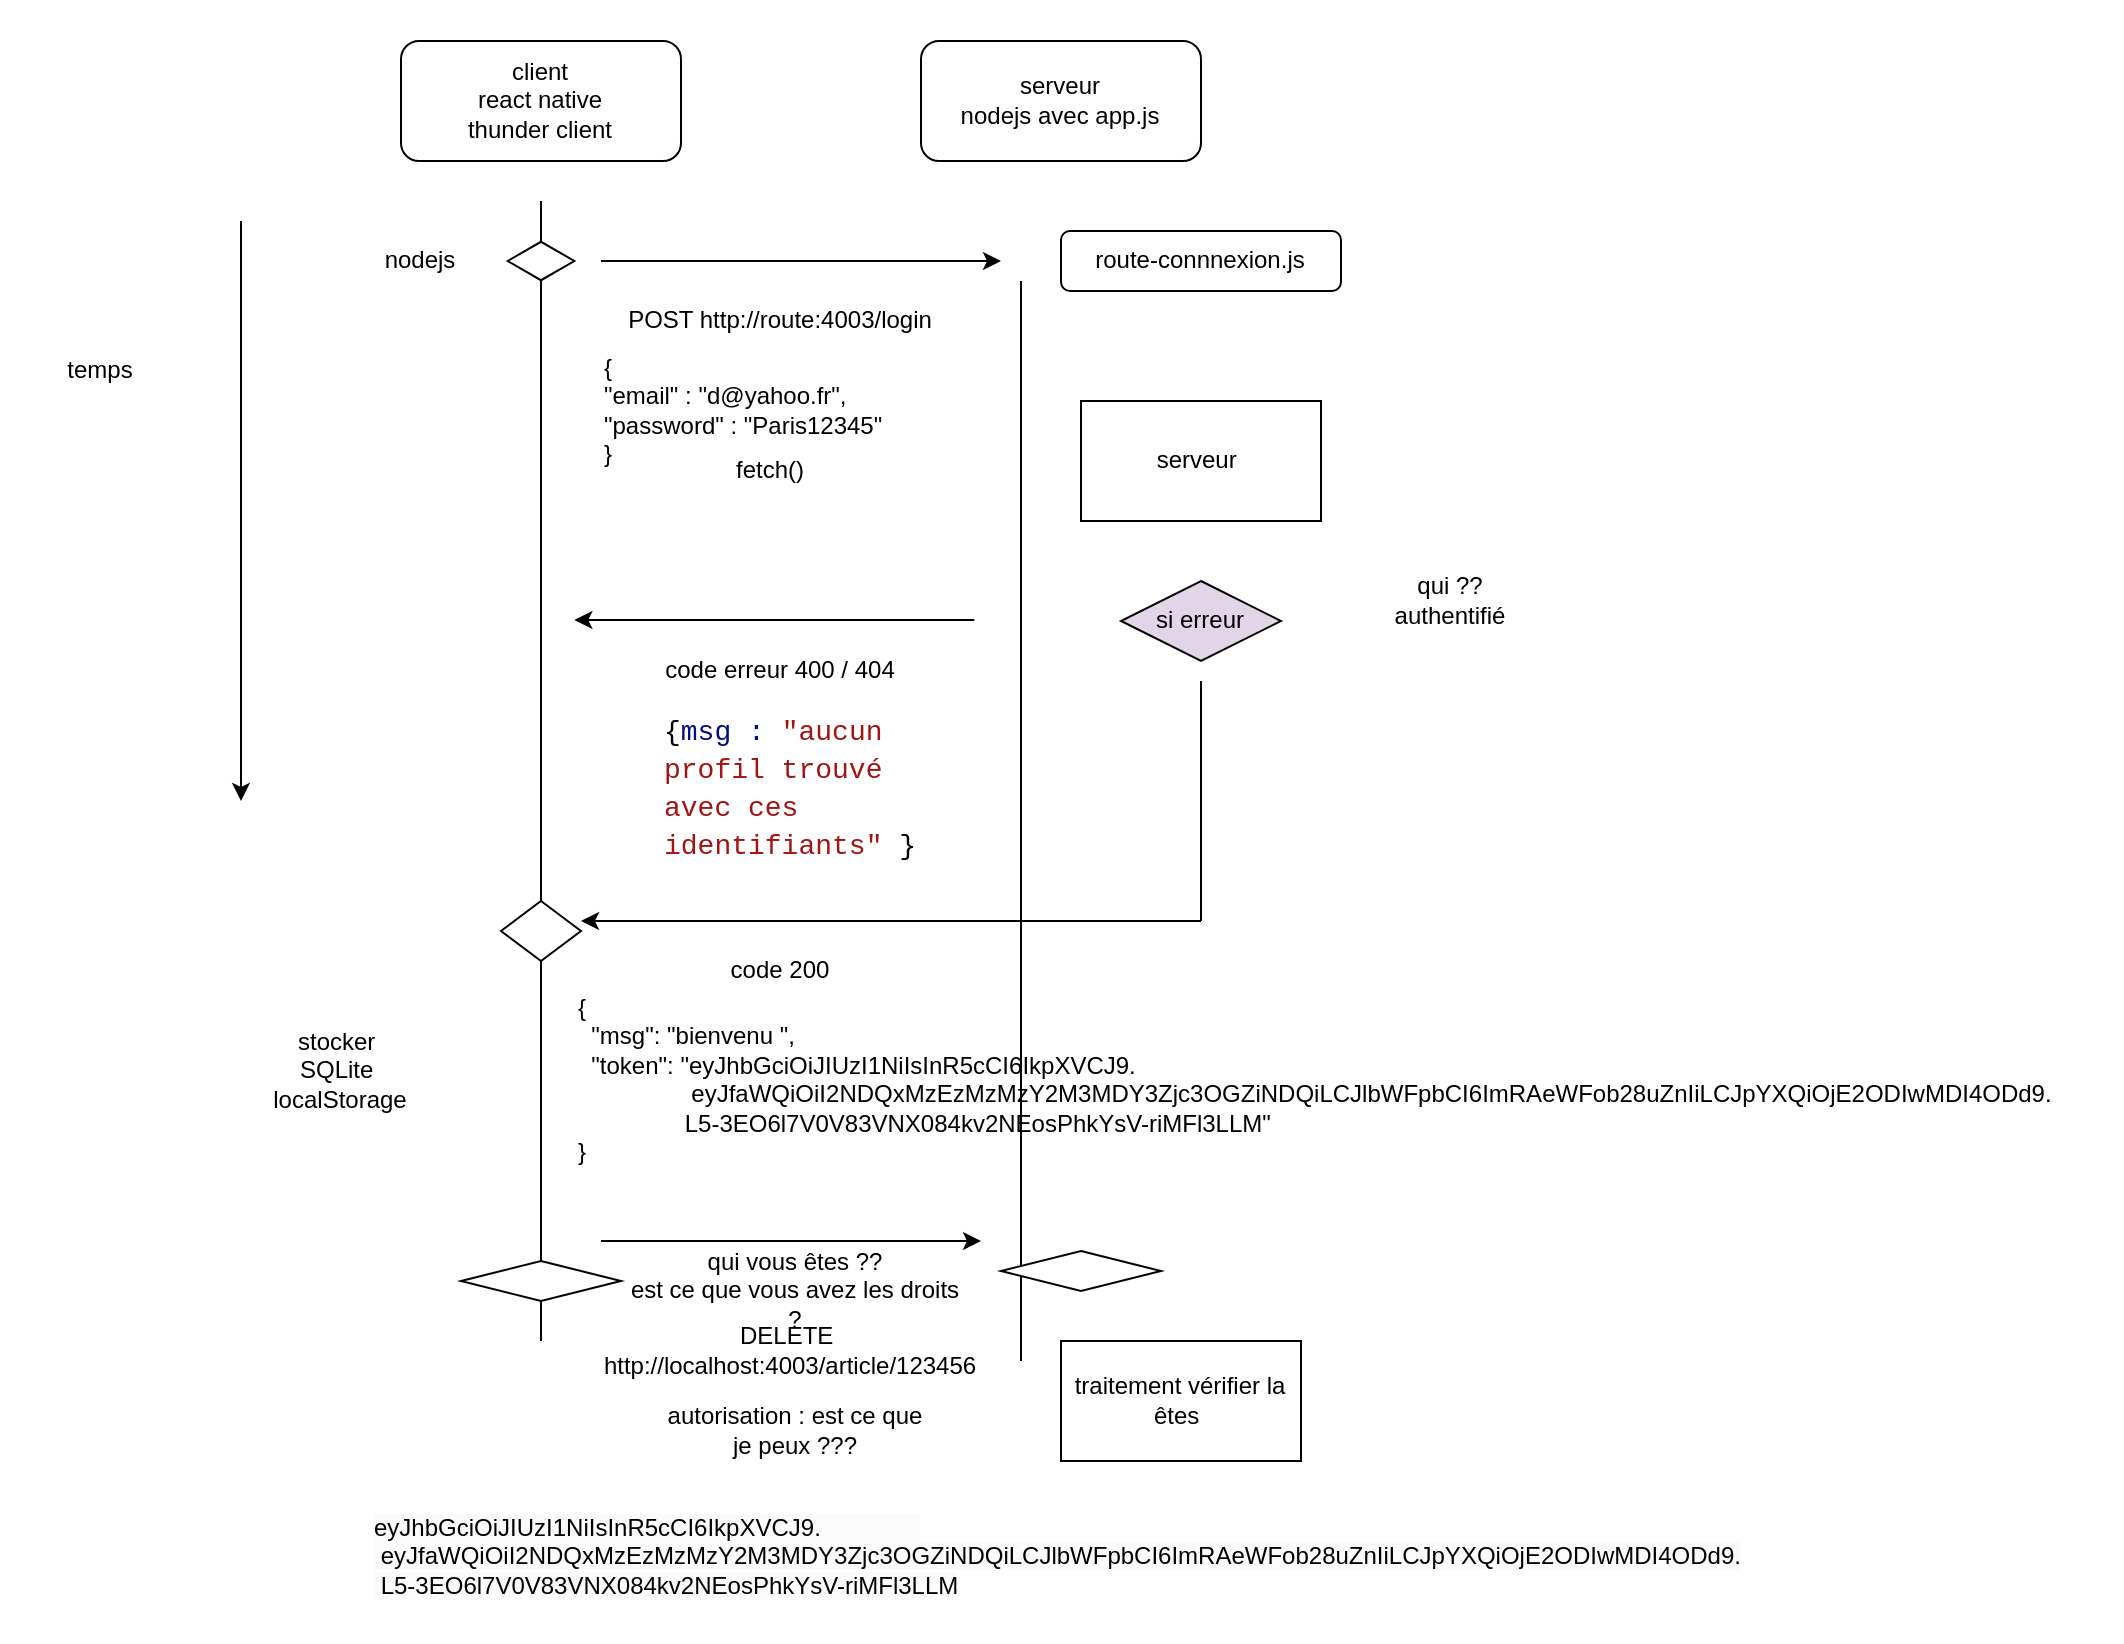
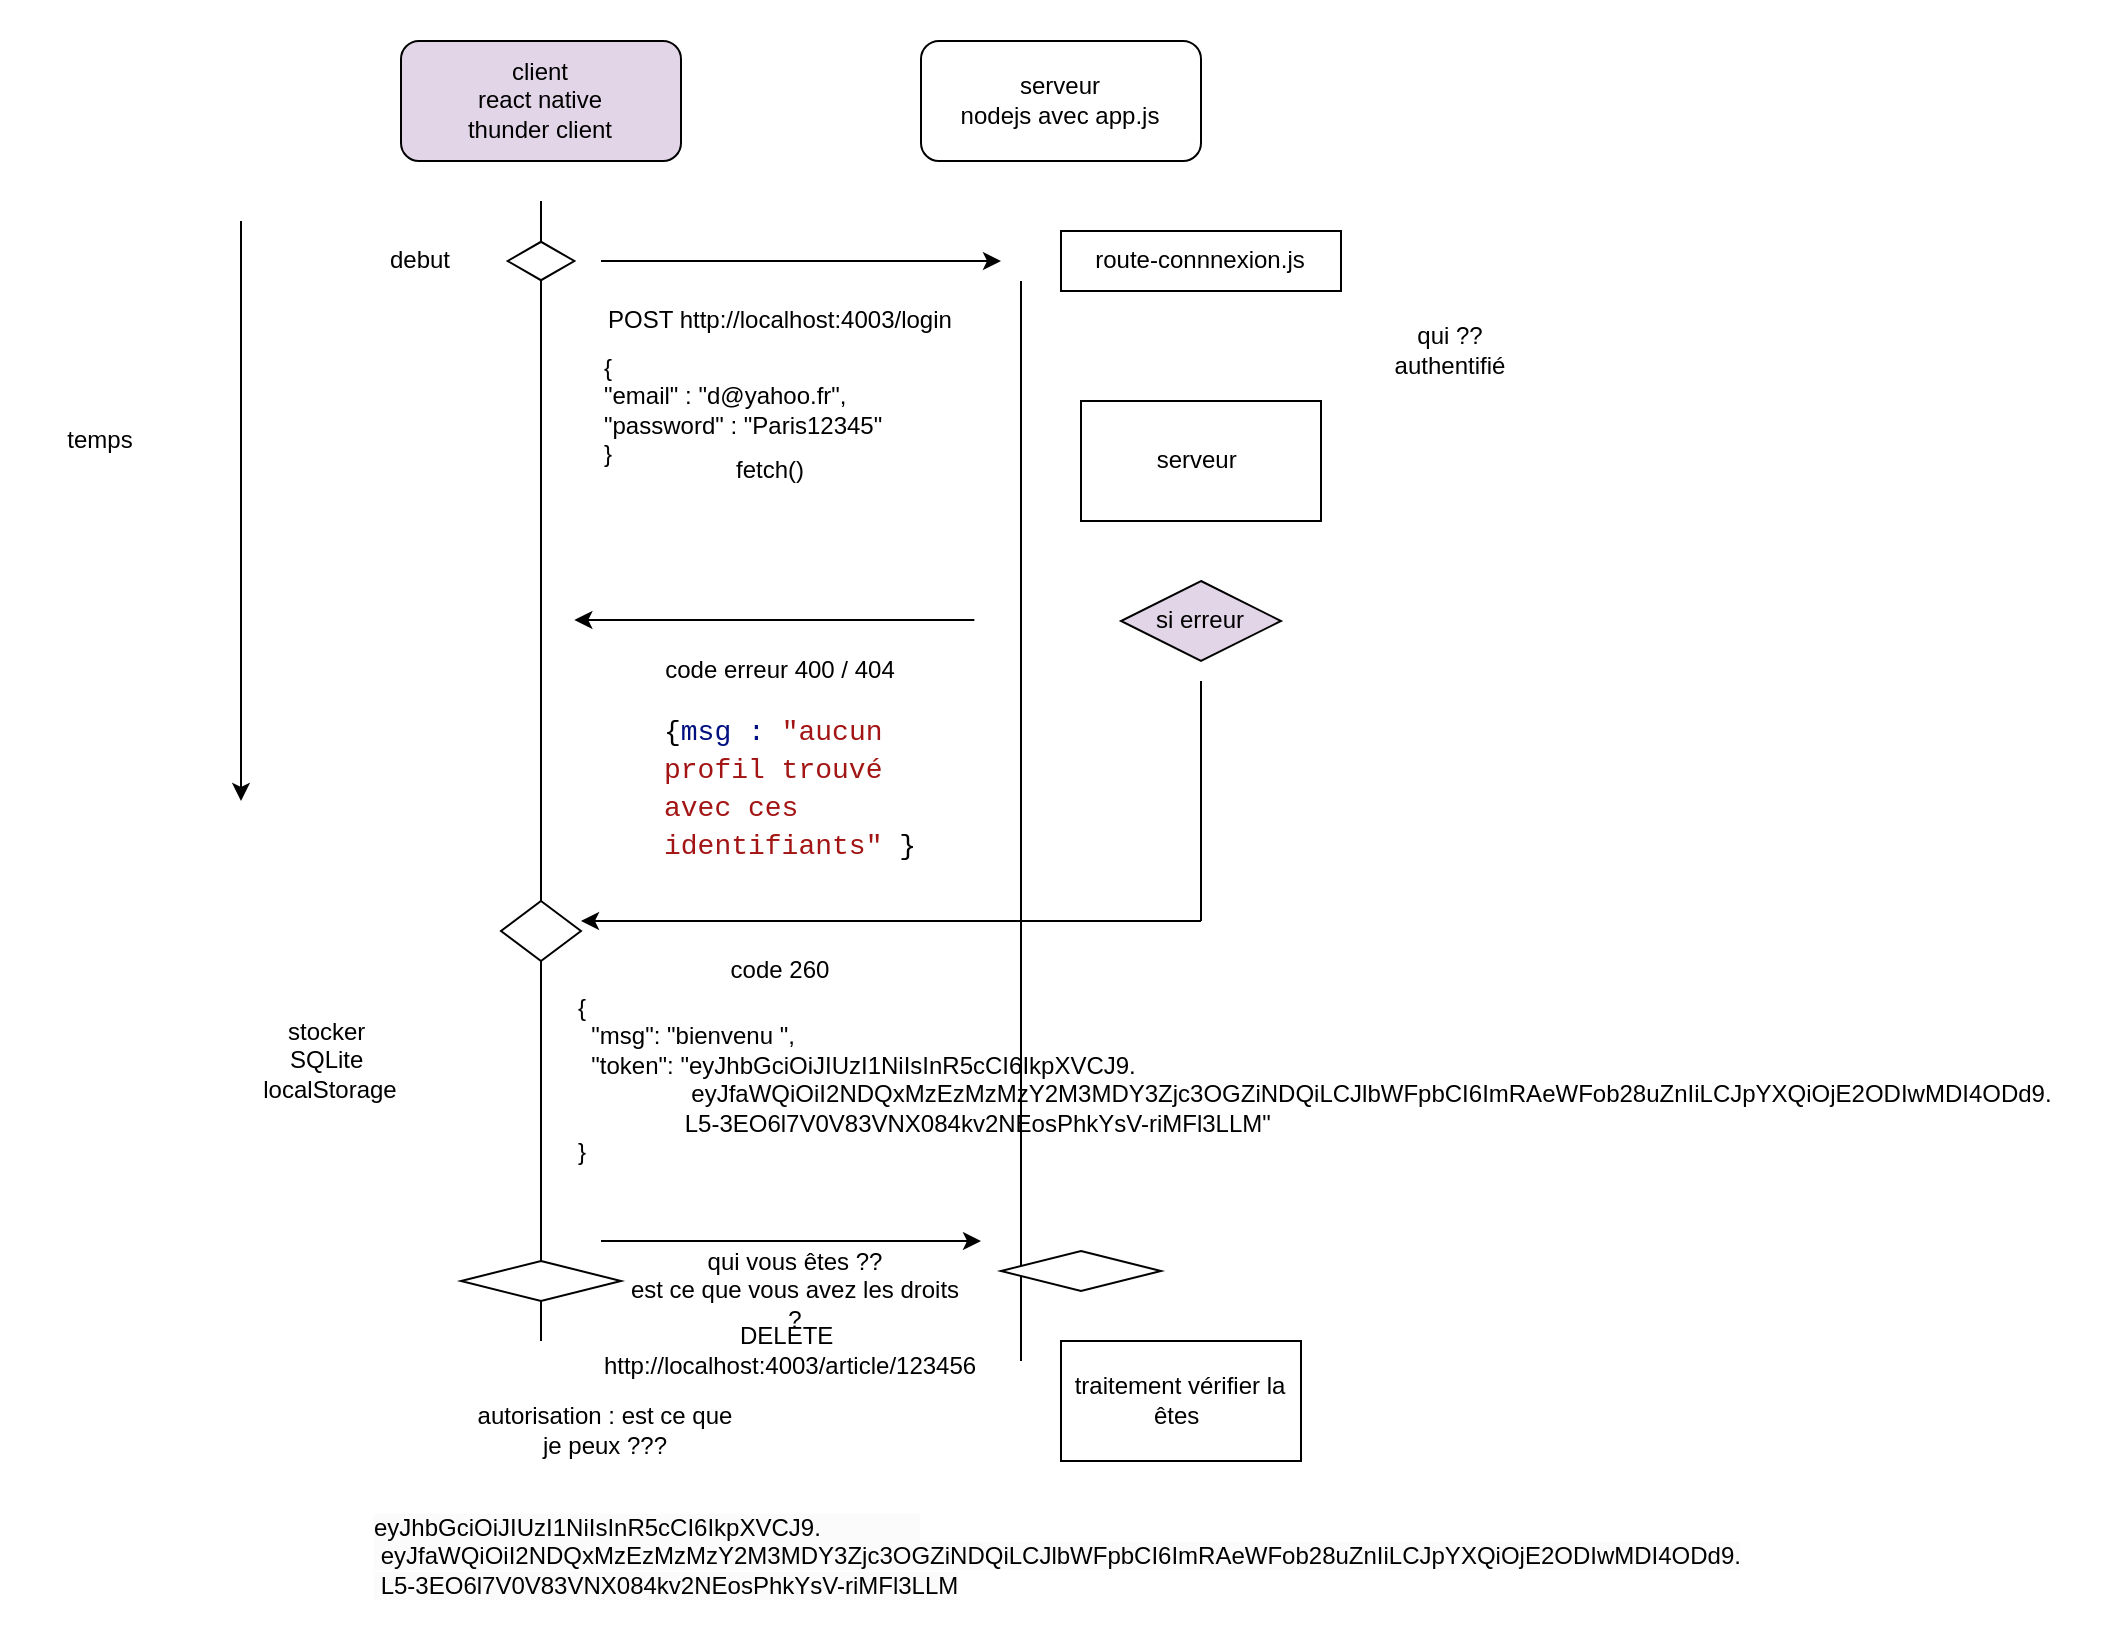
- <mxCell id="4" value="client&lt;br&gt;react native&lt;br&gt;thunder client" style="rounded=1;whiteSpace=wrap;html=1;" vertex="1" parent="1"><mxGeometry x="200" y="20" width="140" height="60" as="geometry" /></mxCell>
+ <mxCell id="4" value="client&lt;br&gt;react native&lt;br&gt;thunder client" style="rounded=1;whiteSpace=wrap;html=1;fillColor=#e1d5e7;" vertex="1" parent="1"><mxGeometry x="200" y="20" width="140" height="60" as="geometry" /></mxCell>
- <mxCell id="10" value="nodejs" style="text;html=1;strokeColor=none;fillColor=none;align=center;verticalAlign=middle;whiteSpace=wrap;rounded=0;" vertex="1" parent="1"><mxGeometry x="180" y="115" width="60" height="30" as="geometry" /></mxCell>
+ <mxCell id="10" value="debut" style="text;html=1;strokeColor=none;fillColor=none;align=center;verticalAlign=middle;whiteSpace=wrap;rounded=0;" vertex="1" parent="1"><mxGeometry x="180" y="115" width="60" height="30" as="geometry" /></mxCell>
- <mxCell id="12" value="route-connnexion.js" style="whiteSpace=wrap;html=1;rounded=1;" vertex="1" parent="1"><mxGeometry x="530" y="115" width="140" height="30" as="geometry" /></mxCell>
+ <mxCell id="12" value="route-connnexion.js" style="rounded=0;whiteSpace=wrap;html=1;" vertex="1" parent="1"><mxGeometry x="530" y="115" width="140" height="30" as="geometry" /></mxCell>
- <mxCell id="13" value="POST http://route:4003/login" style="text;html=1;strokeColor=none;fillColor=none;align=center;verticalAlign=middle;whiteSpace=wrap;rounded=0;" vertex="1" parent="1"><mxGeometry x="300" y="145" width="180" height="30" as="geometry" /></mxCell>
+ <mxCell id="13" value="POST http://localhost:4003/login" style="text;html=1;strokeColor=none;fillColor=none;align=center;verticalAlign=middle;whiteSpace=wrap;rounded=0;" vertex="1" parent="1"><mxGeometry x="300" y="145" width="180" height="30" as="geometry" /></mxCell>
- <mxCell id="7" value="temps" style="text;html=1;strokeColor=none;fillColor=none;align=center;verticalAlign=middle;whiteSpace=wrap;rounded=0;" vertex="1" parent="1"><mxGeometry x="20" y="170" width="60" height="30" as="geometry" /></mxCell>
+ <mxCell id="7" value="temps" style="text;html=1;strokeColor=none;fillColor=none;align=center;verticalAlign=middle;whiteSpace=wrap;rounded=0;" vertex="1" parent="1"><mxGeometry x="20" y="205" width="60" height="30" as="geometry" /></mxCell>
- <mxCell id="26" value="qui ??&lt;br&gt;authentifié" style="text;html=1;strokeColor=none;fillColor=none;align=center;verticalAlign=middle;whiteSpace=wrap;rounded=0;" vertex="1" parent="1"><mxGeometry x="680" y="290" width="90" height="20" as="geometry" /></mxCell>
+ <mxCell id="26" value="qui ??&lt;br&gt;authentifié" style="text;html=1;strokeColor=none;fillColor=none;align=center;verticalAlign=middle;whiteSpace=wrap;rounded=0;" vertex="1" parent="1"><mxGeometry x="680" y="165" width="90" height="20" as="geometry" /></mxCell>
- <mxCell id="23" value="code 200" style="text;html=1;strokeColor=none;fillColor=none;align=center;verticalAlign=middle;whiteSpace=wrap;rounded=0;" vertex="1" parent="1"><mxGeometry x="330" y="470" width="120" height="30" as="geometry" /></mxCell>
+ <mxCell id="23" value="code 260" style="text;html=1;strokeColor=none;fillColor=none;align=center;verticalAlign=middle;whiteSpace=wrap;rounded=0;" vertex="1" parent="1"><mxGeometry x="330" y="470" width="120" height="30" as="geometry" /></mxCell>
- <mxCell id="35" value="stocker&amp;nbsp;&lt;br&gt;SQLite&amp;nbsp;&lt;br&gt;localStorage" style="text;html=1;strokeColor=none;fillColor=none;align=center;verticalAlign=middle;whiteSpace=wrap;rounded=0;" vertex="1" parent="1"><mxGeometry x="140" y="520" width="60" height="30" as="geometry" /></mxCell>
+ <mxCell id="35" value="stocker&amp;nbsp;&lt;br&gt;SQLite&amp;nbsp;&lt;br&gt;localStorage" style="text;html=1;strokeColor=none;fillColor=none;align=center;verticalAlign=middle;whiteSpace=wrap;rounded=0;" vertex="1" parent="1"><mxGeometry x="135" y="515" width="60" height="30" as="geometry" /></mxCell>
- <mxCell id="33" value="autorisation : est ce que je peux ???" style="text;html=1;strokeColor=none;fillColor=none;align=center;verticalAlign=middle;whiteSpace=wrap;rounded=0;" vertex="1" parent="1"><mxGeometry x="330" y="700" width="135" height="30" as="geometry" /></mxCell>
+ <mxCell id="33" value="autorisation : est ce que je peux ???" style="text;html=1;strokeColor=none;fillColor=none;align=center;verticalAlign=middle;whiteSpace=wrap;rounded=0;" vertex="1" parent="1"><mxGeometry x="235" y="700" width="135" height="30" as="geometry" /></mxCell>
